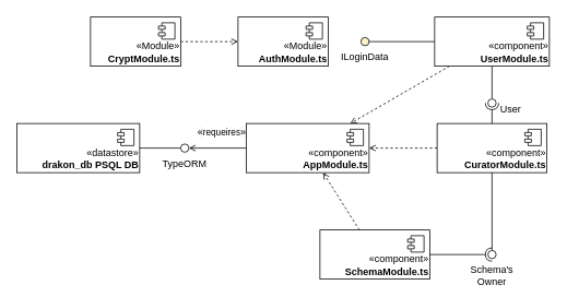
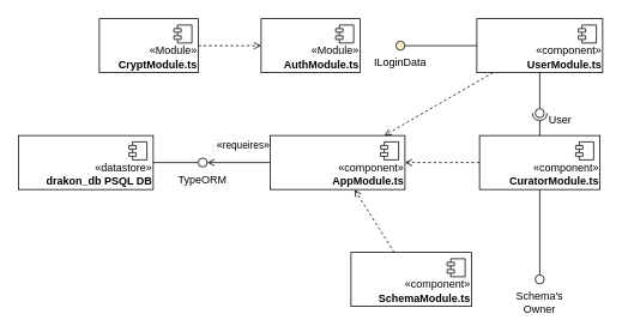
- <mxCell id="27" value="" style="rounded=0;orthogonalLoop=1;jettySize=auto;html=1;endArrow=halfCircle;endFill=0;entryX=0.5;entryY=0.5;entryDx=0;entryDy=0;endSize=6;strokeWidth=1;" edge="1" target="28" parent="1" source="22"><mxGeometry relative="1" as="geometry"><mxPoint x="560" y="245" as="sourcePoint" /></mxGeometry></mxCell>
